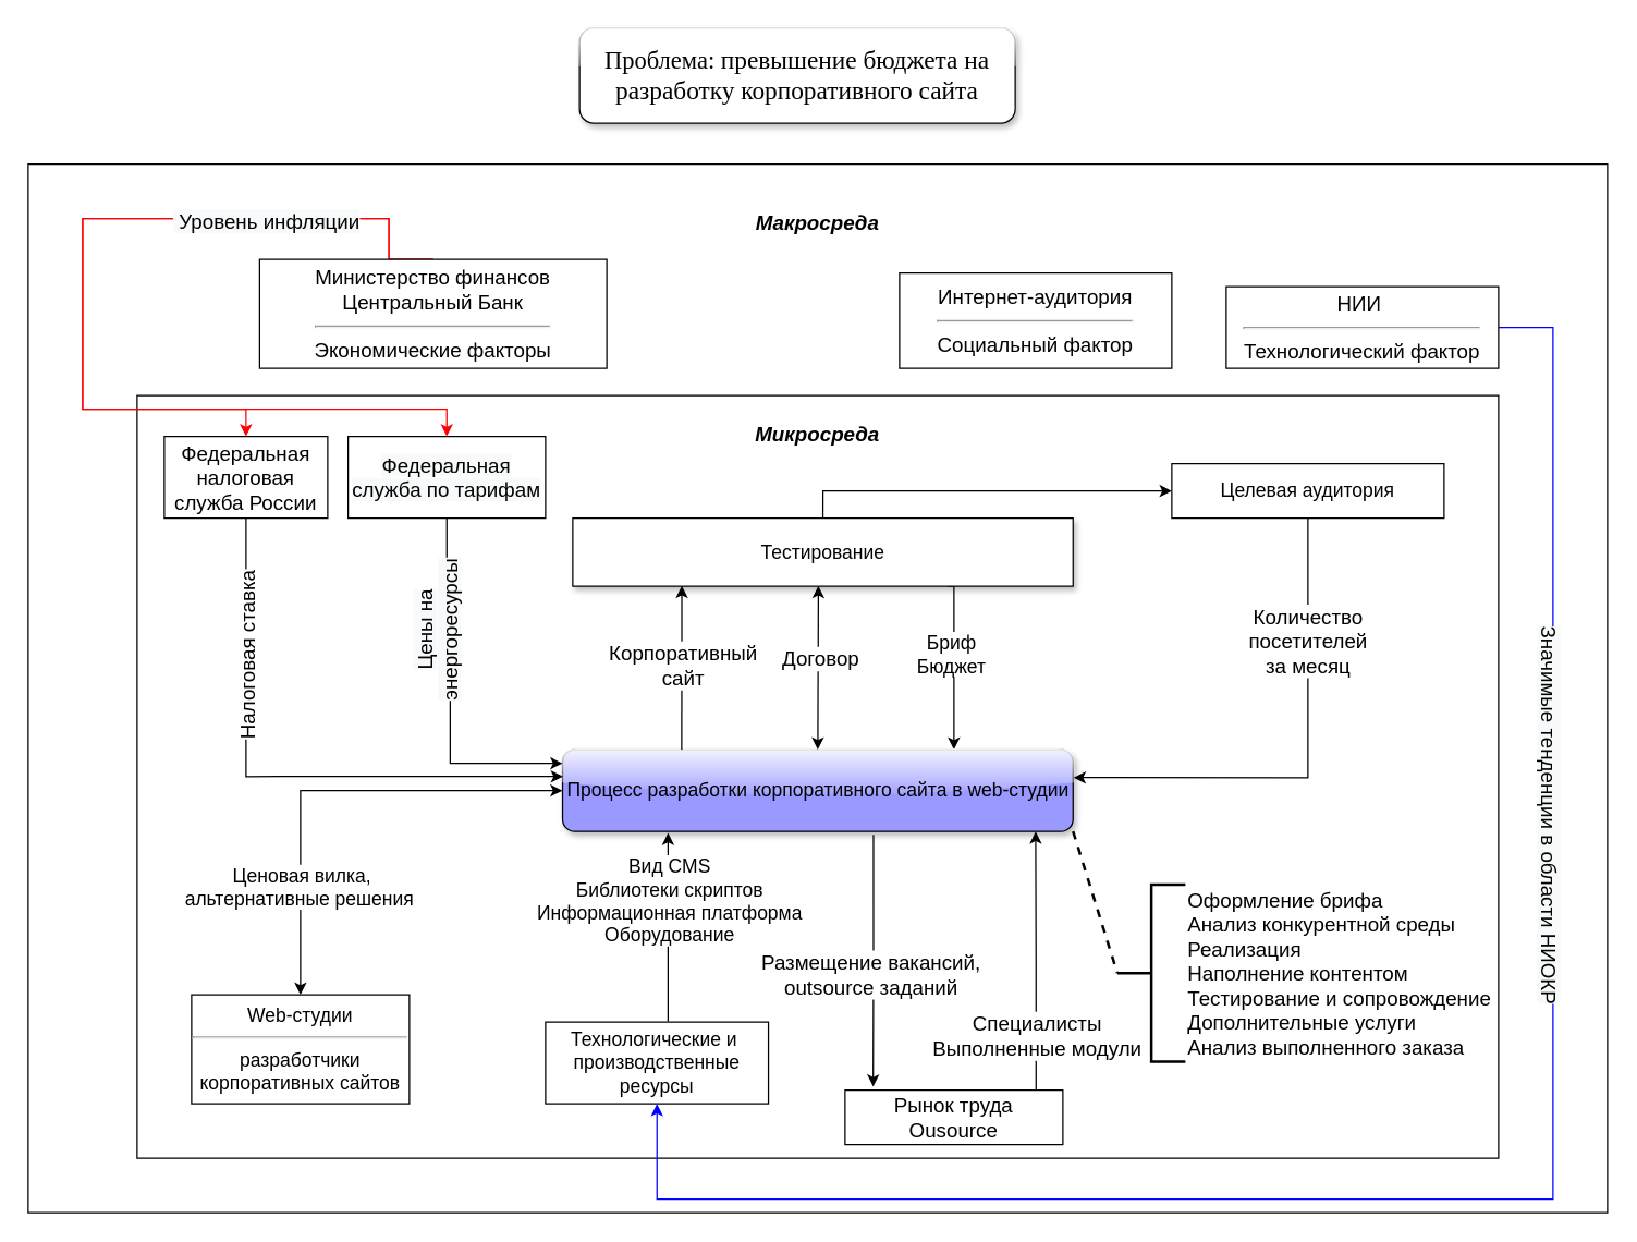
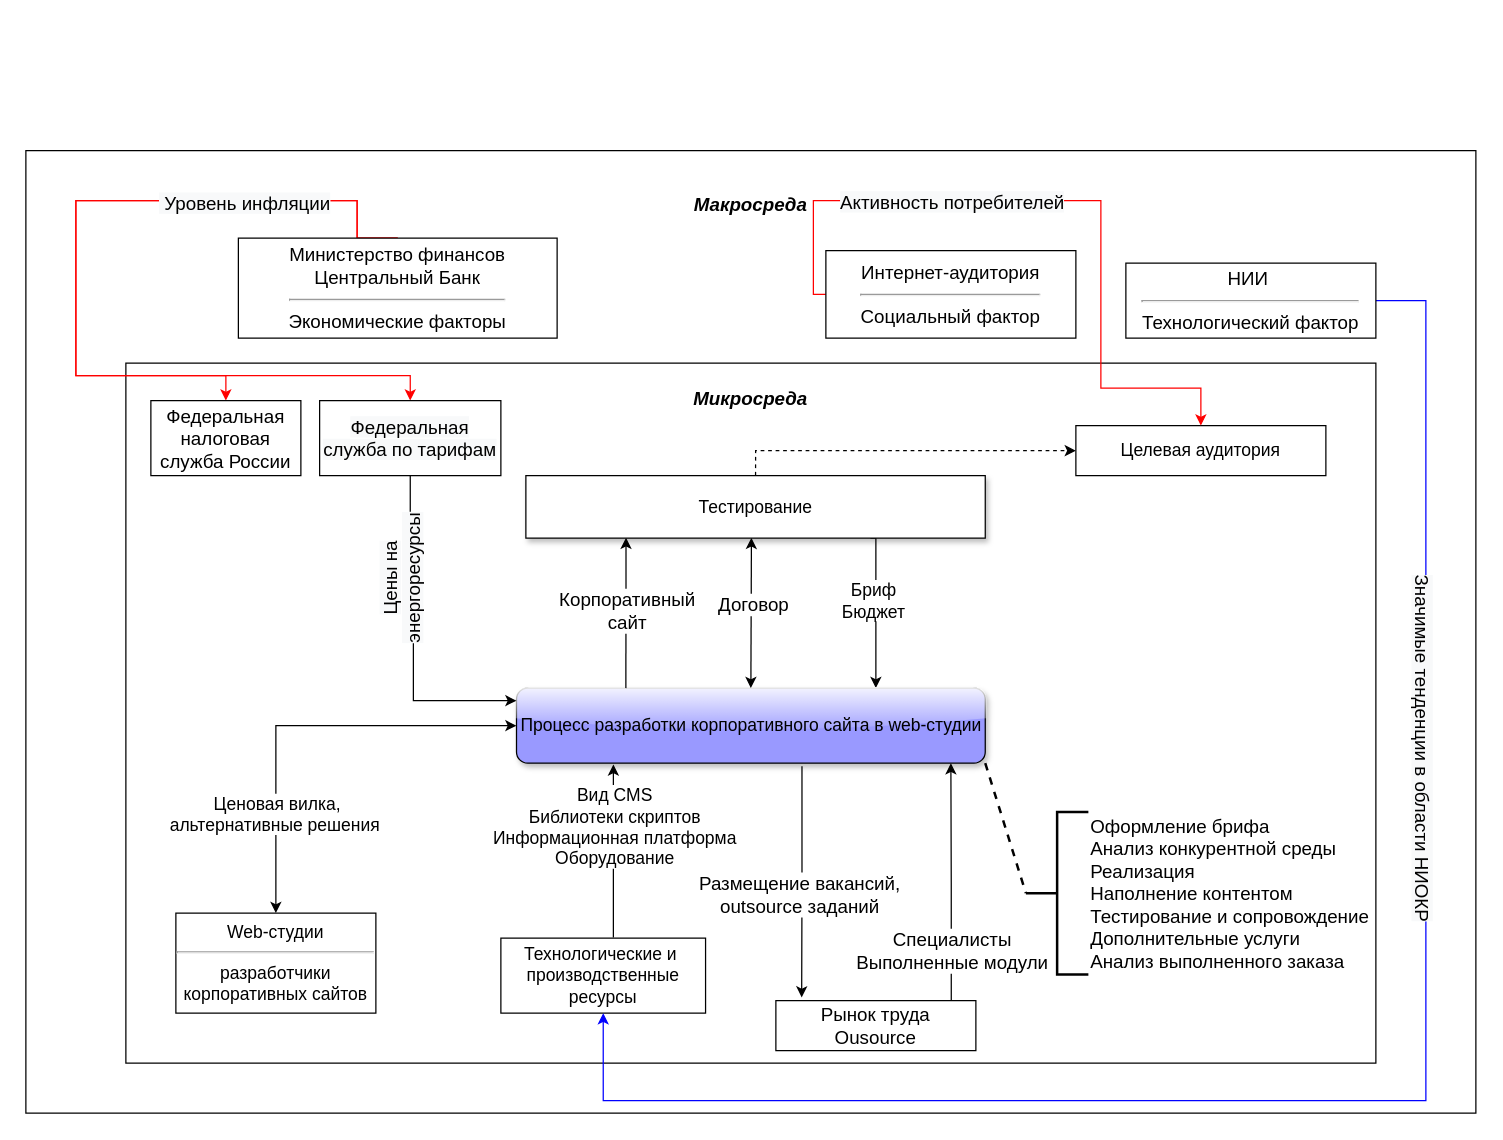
- <mxCell id="25" value="&lt;font face=&quot;Times New Roman&quot; style=&quot;font-size: 18px;&quot;&gt;Проблема:&amp;nbsp;&lt;/font&gt;&lt;span style=&quot;font-size: 14pt; background-color: transparent; font-family: &amp;quot;Times New Roman&amp;quot;, serif; text-align: left; text-indent: 1.25cm;&quot;&gt;превышение бюджета на разработку корпоративного сайта&lt;/span&gt;" style="whiteSpace=wrap;html=1;rounded=1;shadow=1;glass=1;fontSize=14;gradientColor=none;" parent="1" vertex="1"><mxGeometry x="425" y="20" width="320" height="70" as="geometry" /></mxCell>
+ <mxCell id="30" style="edgeStyle=orthogonalEdgeStyle;rounded=0;orthogonalLoop=1;jettySize=auto;html=1;exitX=0;exitY=0.5;exitDx=0;exitDy=0;entryX=0.5;entryY=0;entryDx=0;entryDy=0;strokeColor=#FF0000;fontSize=15;strokeWidth=1;" parent="1" source="32" target="15" edge="1"><mxGeometry relative="1" as="geometry"><Array as="points"><mxPoint x="650" y="235" /><mxPoint x="650" y="160" /><mxPoint x="880" y="160" /><mxPoint x="880" y="310" /><mxPoint x="960" y="310" /></Array></mxGeometry></mxCell>
+ <mxCell id="31" value="&lt;span style=&quot;background-color: rgb(248, 249, 250);&quot;&gt;Активность потребителей&lt;/span&gt;" style="edgeLabel;html=1;align=center;verticalAlign=middle;resizable=0;points=[];fontSize=15;" parent="30" vertex="1" connectable="0"><mxGeometry x="-0.613" y="1" relative="1" as="geometry"><mxPoint x="84" y="1" as="offset" /></mxGeometry></mxCell>
- <mxCell id="5" style="edgeStyle=orthogonalEdgeStyle;rounded=0;orthogonalLoop=1;jettySize=auto;html=1;exitX=0.5;exitY=0;exitDx=0;exitDy=0;entryX=0;entryY=0.5;entryDx=0;entryDy=0;strokeColor=#000000;strokeWidth=1;fontSize=15;" parent="1" source="21" target="15" edge="1"><mxGeometry relative="1" as="geometry"><Array as="points"><mxPoint x="604" y="360" /><mxPoint x="860" y="360" /></Array></mxGeometry></mxCell>
+ <mxCell id="5" style="edgeStyle=orthogonalEdgeStyle;rounded=0;orthogonalLoop=1;jettySize=auto;html=1;exitX=0.5;exitY=0;exitDx=0;exitDy=0;entryX=0;entryY=0.5;entryDx=0;entryDy=0;strokeColor=#000000;strokeWidth=1;fontSize=15;dashed=1;" parent="1" source="21" target="15" edge="1"><mxGeometry relative="1" as="geometry"><Array as="points"><mxPoint x="604" y="360" /><mxPoint x="860" y="360" /></Array></mxGeometry></mxCell>
- <mxCell id="40" style="edgeStyle=orthogonalEdgeStyle;rounded=0;orthogonalLoop=1;jettySize=auto;html=1;exitX=0.5;exitY=1;exitDx=0;exitDy=0;entryX=0.001;entryY=0.328;entryDx=0;entryDy=0;entryPerimeter=0;" parent="1" source="42" target="9" edge="1"><mxGeometry relative="1" as="geometry"><Array as="points"><mxPoint x="180" y="570" /><mxPoint x="413" y="570" /></Array></mxGeometry></mxCell>
- <mxCell id="41" value="&lt;font style=&quot;font-size: 15px;&quot;&gt;Налоговая ставка&lt;/font&gt;" style="edgeLabel;html=1;align=center;verticalAlign=middle;resizable=0;points=[];rotation=270;" parent="40" vertex="1" connectable="0"><mxGeometry x="-0.668" relative="1" as="geometry"><mxPoint y="32" as="offset" /></mxGeometry></mxCell>
- <mxCell id="13" style="edgeStyle=orthogonalEdgeStyle;rounded=0;orthogonalLoop=1;jettySize=auto;html=1;exitX=0.804;exitY=0.996;exitDx=0;exitDy=0;entryX=1.001;entryY=0.341;entryDx=0;entryDy=0;strokeColor=#000000;strokeWidth=1;fontSize=15;entryPerimeter=0;exitPerimeter=0;" parent="1" source="15" target="9" edge="1"><mxGeometry relative="1" as="geometry"><Array as="points"><mxPoint x="960" y="380" /><mxPoint x="960" y="571" /></Array></mxGeometry></mxCell>
- <mxCell id="14" value="Количество &lt;br&gt;посетителей &lt;br&gt;за месяц" style="edgeLabel;html=1;align=center;verticalAlign=middle;resizable=0;points=[];fontSize=15;" parent="13" vertex="1" connectable="0"><mxGeometry x="-0.831" y="1" relative="1" as="geometry"><mxPoint x="-25" y="89" as="offset" /></mxGeometry></mxCell>
